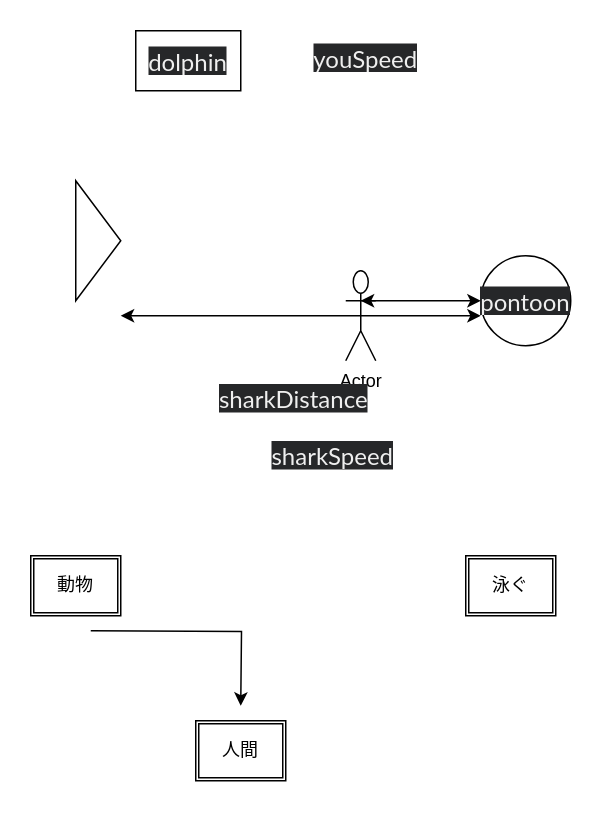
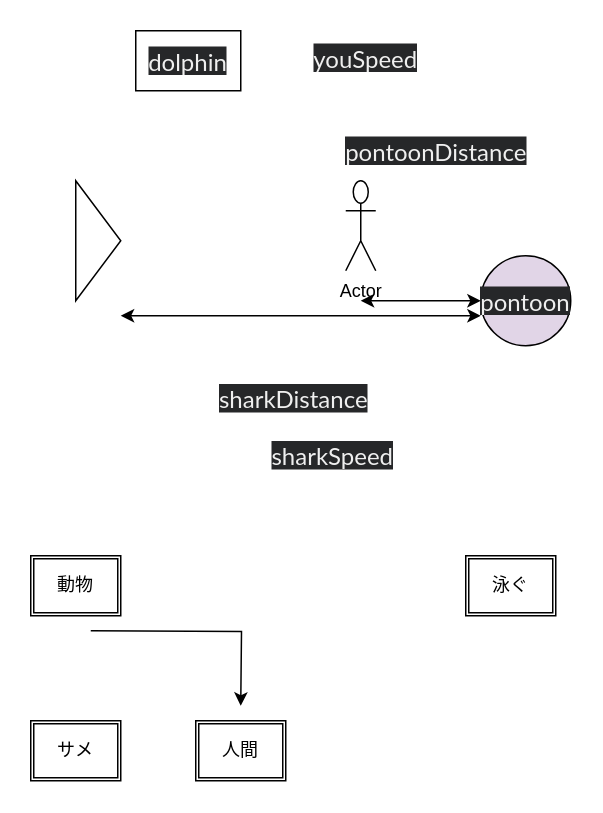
+ <mxCell id="8" value="&lt;span style=&quot;color: rgb(239 , 239 , 239) ; font-family: &amp;#34;lato&amp;#34; , &amp;#34;helvetica neue&amp;#34; , &amp;#34;helvetica&amp;#34; , &amp;#34;arial&amp;#34; , sans-serif ; font-size: 16px ; text-align: left ; background-color: rgb(38 , 39 , 41)&quot;&gt;pontoonDistance&lt;/span&gt;" style="text;html=1;align=center;verticalAlign=middle;resizable=0;points=[];autosize=1;" vertex="1" parent="1"><mxGeometry x="220" y="90" width="140" height="20" as="geometry" /></mxCell>
- <mxCell id="2" value="&lt;span style=&quot;color: rgb(239 , 239 , 239) ; font-family: &amp;#34;lato&amp;#34; , &amp;#34;helvetica neue&amp;#34; , &amp;#34;helvetica&amp;#34; , &amp;#34;arial&amp;#34; , sans-serif ; font-size: 16px ; text-align: left ; background-color: rgb(38 , 39 , 41)&quot;&gt;pontoon&lt;/span&gt;" style="ellipse;whiteSpace=wrap;html=1;aspect=fixed;" vertex="1" parent="1"><mxGeometry x="320" y="170" width="60" height="60" as="geometry" /></mxCell>
+ <mxCell id="2" value="&lt;span style=&quot;color: rgb(239 , 239 , 239) ; font-family: &amp;#34;lato&amp;#34; , &amp;#34;helvetica neue&amp;#34; , &amp;#34;helvetica&amp;#34; , &amp;#34;arial&amp;#34; , sans-serif ; font-size: 16px ; text-align: left ; background-color: rgb(38 , 39 , 41)&quot;&gt;pontoon&lt;/span&gt;" style="ellipse;whiteSpace=wrap;html=1;aspect=fixed;fillColor=#e1d5e7;" vertex="1" parent="1"><mxGeometry x="320" y="170" width="60" height="60" as="geometry" /></mxCell>
- <mxCell id="3" value="Actor" style="shape=umlActor;verticalLabelPosition=bottom;labelBackgroundColor=#ffffff;verticalAlign=top;html=1;outlineConnect=0;" vertex="1" parent="1"><mxGeometry x="230" y="180" width="20" height="60" as="geometry" /></mxCell>
+ <mxCell id="3" value="Actor" style="shape=umlActor;verticalLabelPosition=bottom;labelBackgroundColor=#ffffff;verticalAlign=top;html=1;outlineConnect=0;" vertex="1" parent="1"><mxGeometry x="230" y="120" width="20" height="60" as="geometry" /></mxCell>
+ <mxCell id="13" value="サメ" style="shape=ext;double=1;rounded=0;whiteSpace=wrap;html=1;" vertex="1" parent="1"><mxGeometry x="20" y="480" width="60" height="40" as="geometry" /></mxCell>
